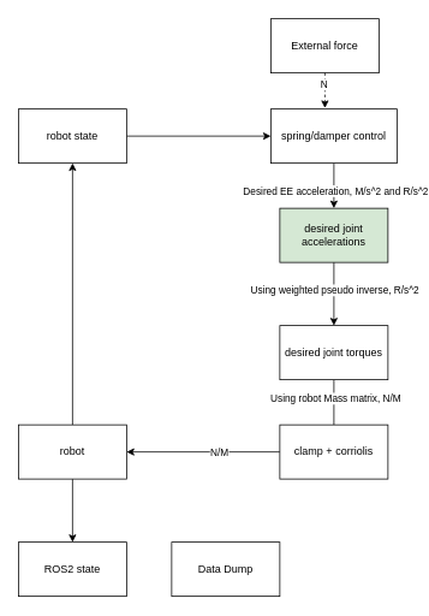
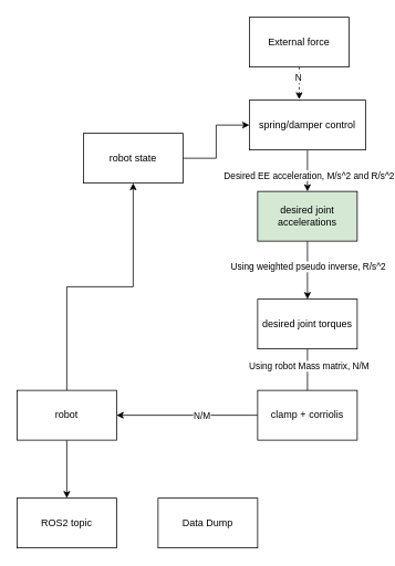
- <mxCell id="3" value="&lt;div&gt;robot state&lt;/div&gt;" style="rounded=0;whiteSpace=wrap;html=1;" vertex="1" parent="1"><mxGeometry x="20" y="120" width="120" height="60" as="geometry" /></mxCell>
+ <mxCell id="3" value="&lt;div&gt;robot state&lt;/div&gt;" style="rounded=0;whiteSpace=wrap;html=1;" vertex="1" parent="1"><mxGeometry x="100" y="160" width="120" height="60" as="geometry" /></mxCell>
- <mxCell id="23" value="ROS2 state" style="rounded=0;whiteSpace=wrap;html=1;" vertex="1" parent="1"><mxGeometry x="20" y="600" width="120" height="60" as="geometry" /></mxCell>
+ <mxCell id="23" value="ROS2 topic" style="rounded=0;whiteSpace=wrap;html=1;" vertex="1" parent="1"><mxGeometry x="20" y="600" width="120" height="60" as="geometry" /></mxCell>
